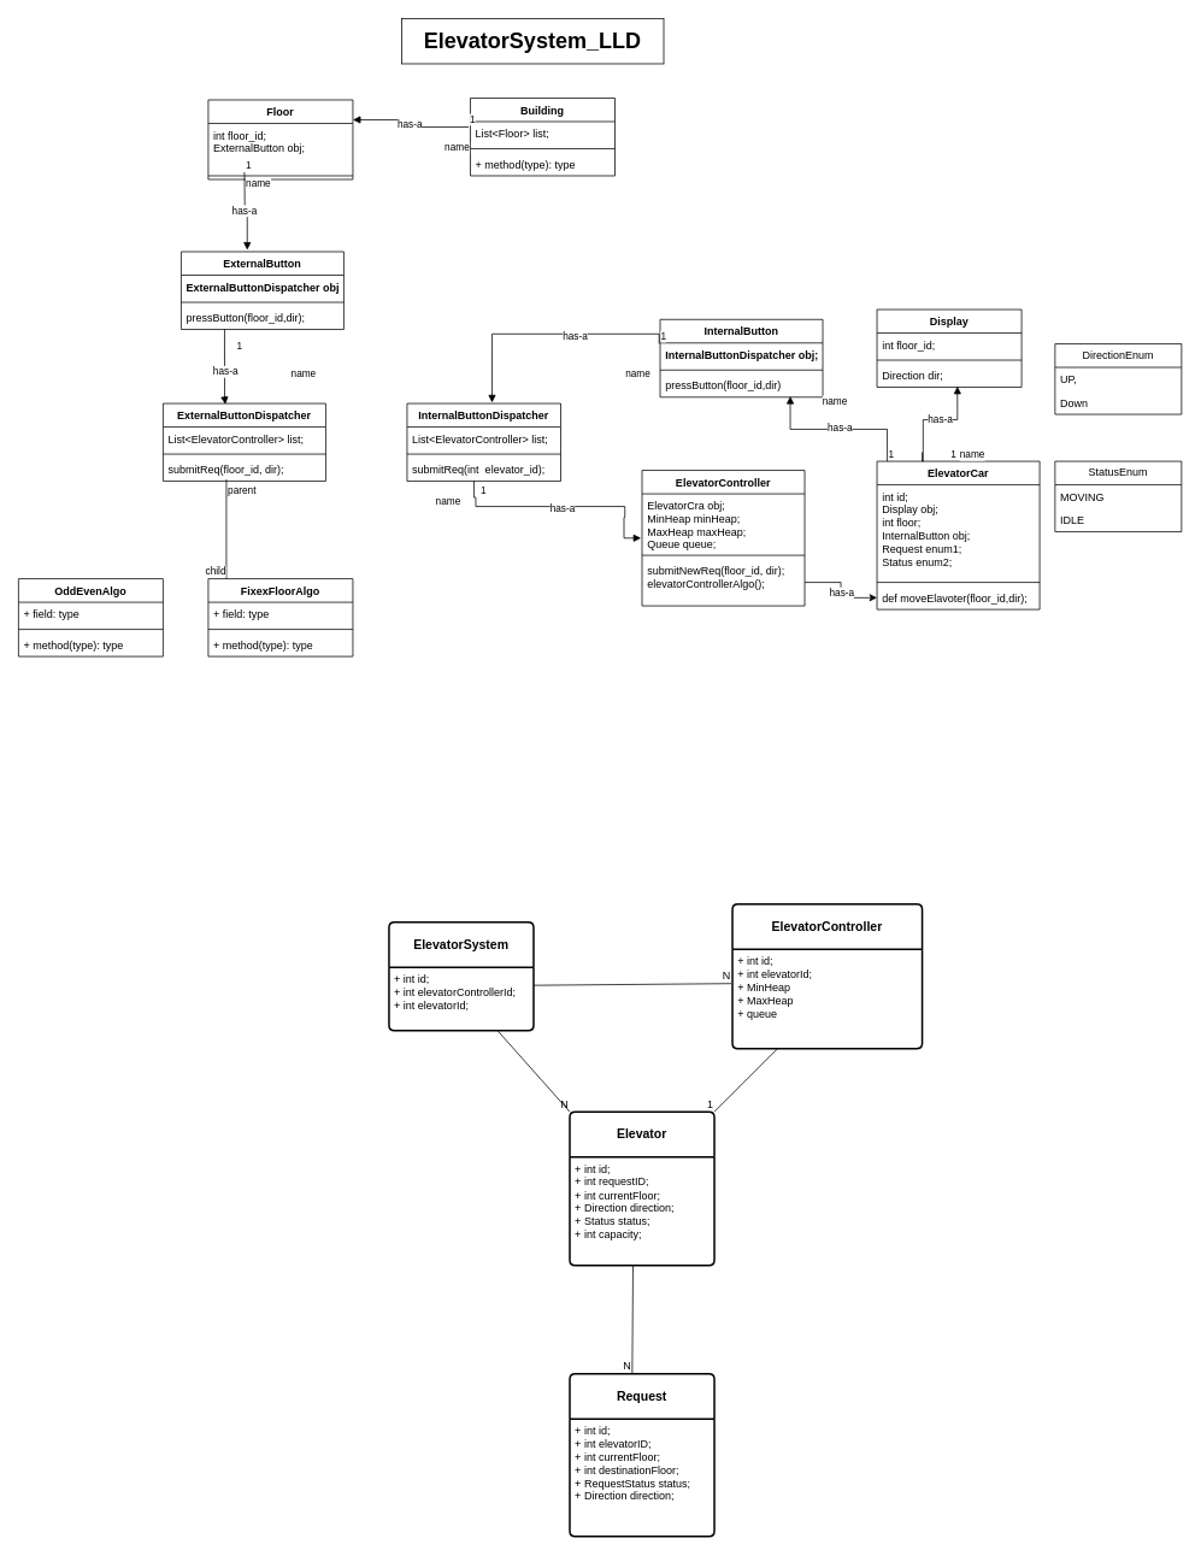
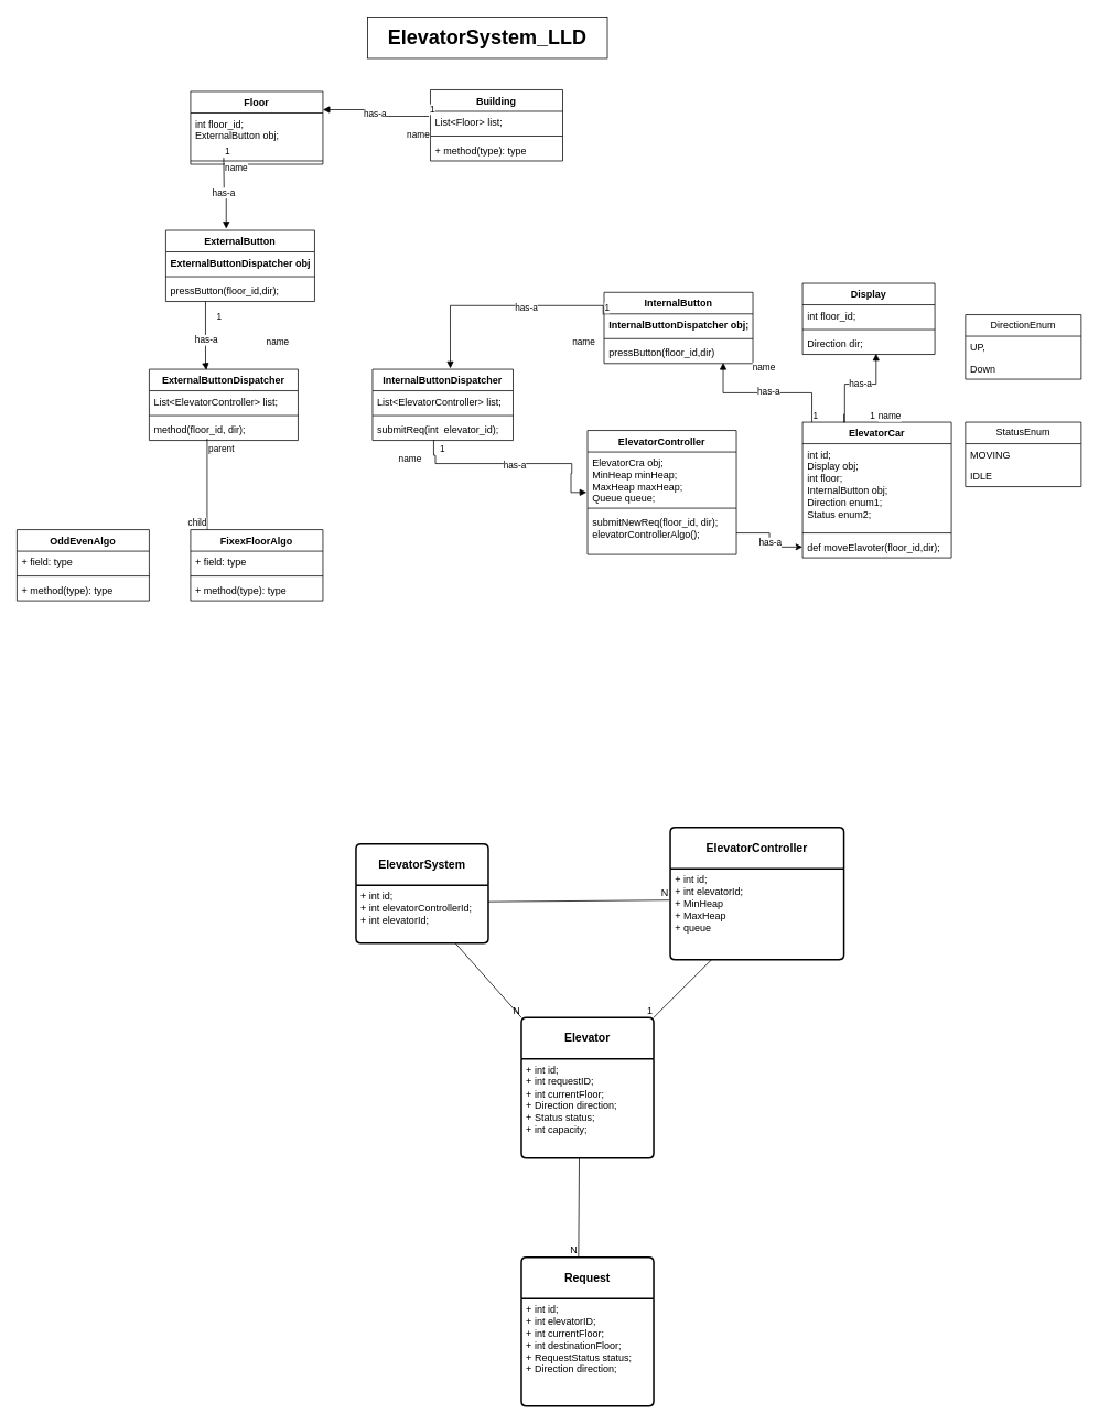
- <mxCell id="43" value="submitReq(floor_id, dir);" style="text;strokeColor=none;fillColor=none;align=left;verticalAlign=top;spacingLeft=4;spacingRight=4;overflow=hidden;rotatable=0;points=[[0,0.5],[1,0.5]];portConstraint=eastwest;whiteSpace=wrap;html=1;" parent="40" vertex="1"><mxGeometry y="60" width="180" height="26" as="geometry" /></mxCell>
+ <mxCell id="43" value="method(floor_id, dir);" style="text;strokeColor=none;fillColor=none;align=left;verticalAlign=top;spacingLeft=4;spacingRight=4;overflow=hidden;rotatable=0;points=[[0,0.5],[1,0.5]];portConstraint=eastwest;whiteSpace=wrap;html=1;" parent="40" vertex="1"><mxGeometry y="60" width="180" height="26" as="geometry" /></mxCell>
- <mxCell id="3" value="&lt;div&gt;int id;&lt;/div&gt;Display obj;&lt;div&gt;int floor;&lt;/div&gt;&lt;div&gt;InternalButton obj;&lt;/div&gt;&lt;div&gt;Request enum1;&lt;/div&gt;&lt;div&gt;Status enum2;&lt;/div&gt;" style="text;strokeColor=none;fillColor=none;align=left;verticalAlign=top;spacingLeft=4;spacingRight=4;overflow=hidden;rotatable=0;points=[[0,0.5],[1,0.5]];portConstraint=eastwest;whiteSpace=wrap;html=1;" parent="2" vertex="1"><mxGeometry y="26" width="180" height="104" as="geometry" /></mxCell>
+ <mxCell id="3" value="&lt;div&gt;int id;&lt;/div&gt;Display obj;&lt;div&gt;int floor;&lt;/div&gt;&lt;div&gt;InternalButton obj;&lt;/div&gt;&lt;div&gt;Direction enum1;&lt;/div&gt;&lt;div&gt;Status enum2;&lt;/div&gt;" style="text;strokeColor=none;fillColor=none;align=left;verticalAlign=top;spacingLeft=4;spacingRight=4;overflow=hidden;rotatable=0;points=[[0,0.5],[1,0.5]];portConstraint=eastwest;whiteSpace=wrap;html=1;" parent="2" vertex="1"><mxGeometry y="26" width="180" height="104" as="geometry" /></mxCell>
